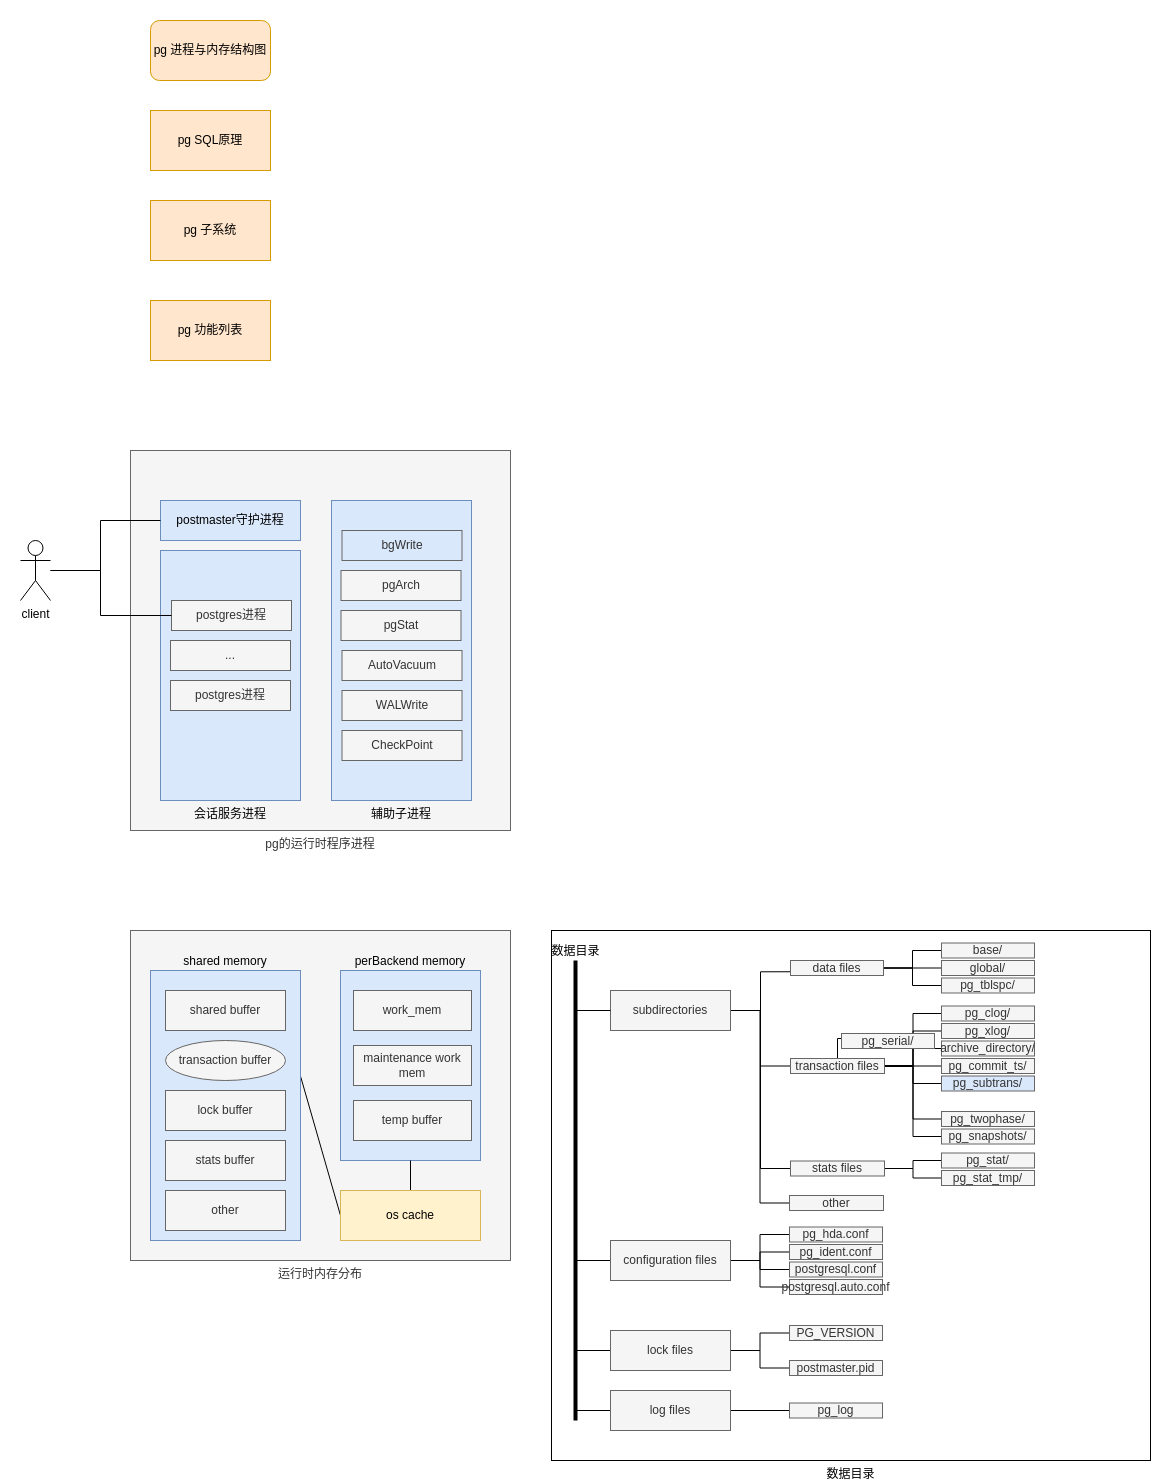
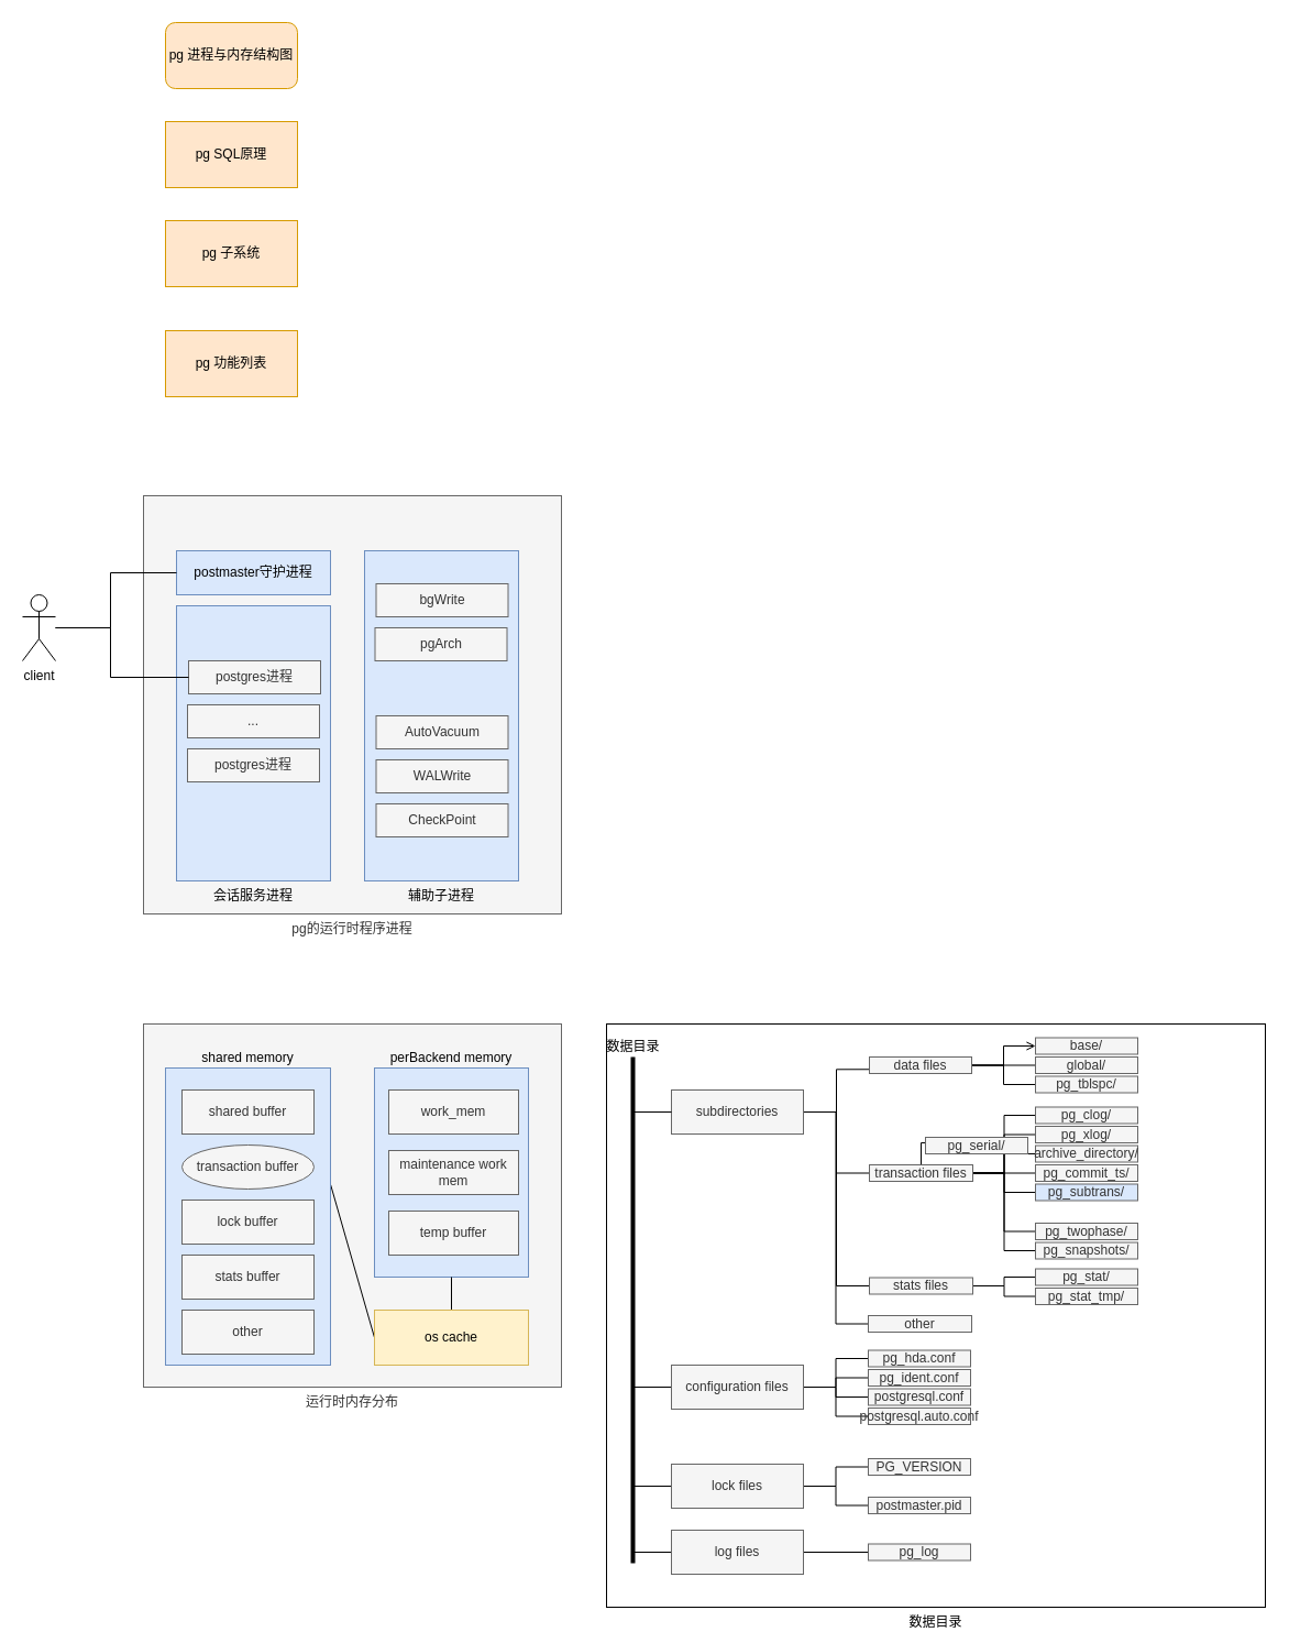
- <mxCell id="82" value="bgWrite" style="rounded=0;whiteSpace=wrap;html=1;fillColor=#dae8fc;strokeColor=#666666;fontColor=#333333;" vertex="1" parent="1"><mxGeometry x="341.5" y="530" width="120" height="30" as="geometry" /></mxCell>
+ <mxCell id="82" value="bgWrite" style="rounded=0;whiteSpace=wrap;html=1;fillColor=#f5f5f5;strokeColor=#666666;fontColor=#333333;" vertex="1" parent="1"><mxGeometry x="341.5" y="530" width="120" height="30" as="geometry" /></mxCell>
- <mxCell id="84" value="pgStat" style="rounded=0;whiteSpace=wrap;html=1;fillColor=#f5f5f5;strokeColor=#666666;fontColor=#333333;" vertex="1" parent="1"><mxGeometry x="340.5" y="610" width="120" height="30" as="geometry" /></mxCell>
- <mxCell id="43" style="edgeStyle=orthogonalEdgeStyle;rounded=0;orthogonalLoop=1;jettySize=auto;html=1;entryX=0;entryY=0.5;entryDx=0;entryDy=0;endArrow=none;endFill=0;" edge="1" parent="1" source="46" target="47"><mxGeometry relative="1" as="geometry" /></mxCell>
+ <mxCell id="43" style="edgeStyle=orthogonalEdgeStyle;rounded=0;orthogonalLoop=1;jettySize=auto;html=1;entryX=0;entryY=0.5;entryDx=0;entryDy=0;endArrow=open;endFill=0;" edge="1" parent="1" source="46" target="47"><mxGeometry relative="1" as="geometry" /></mxCell>
